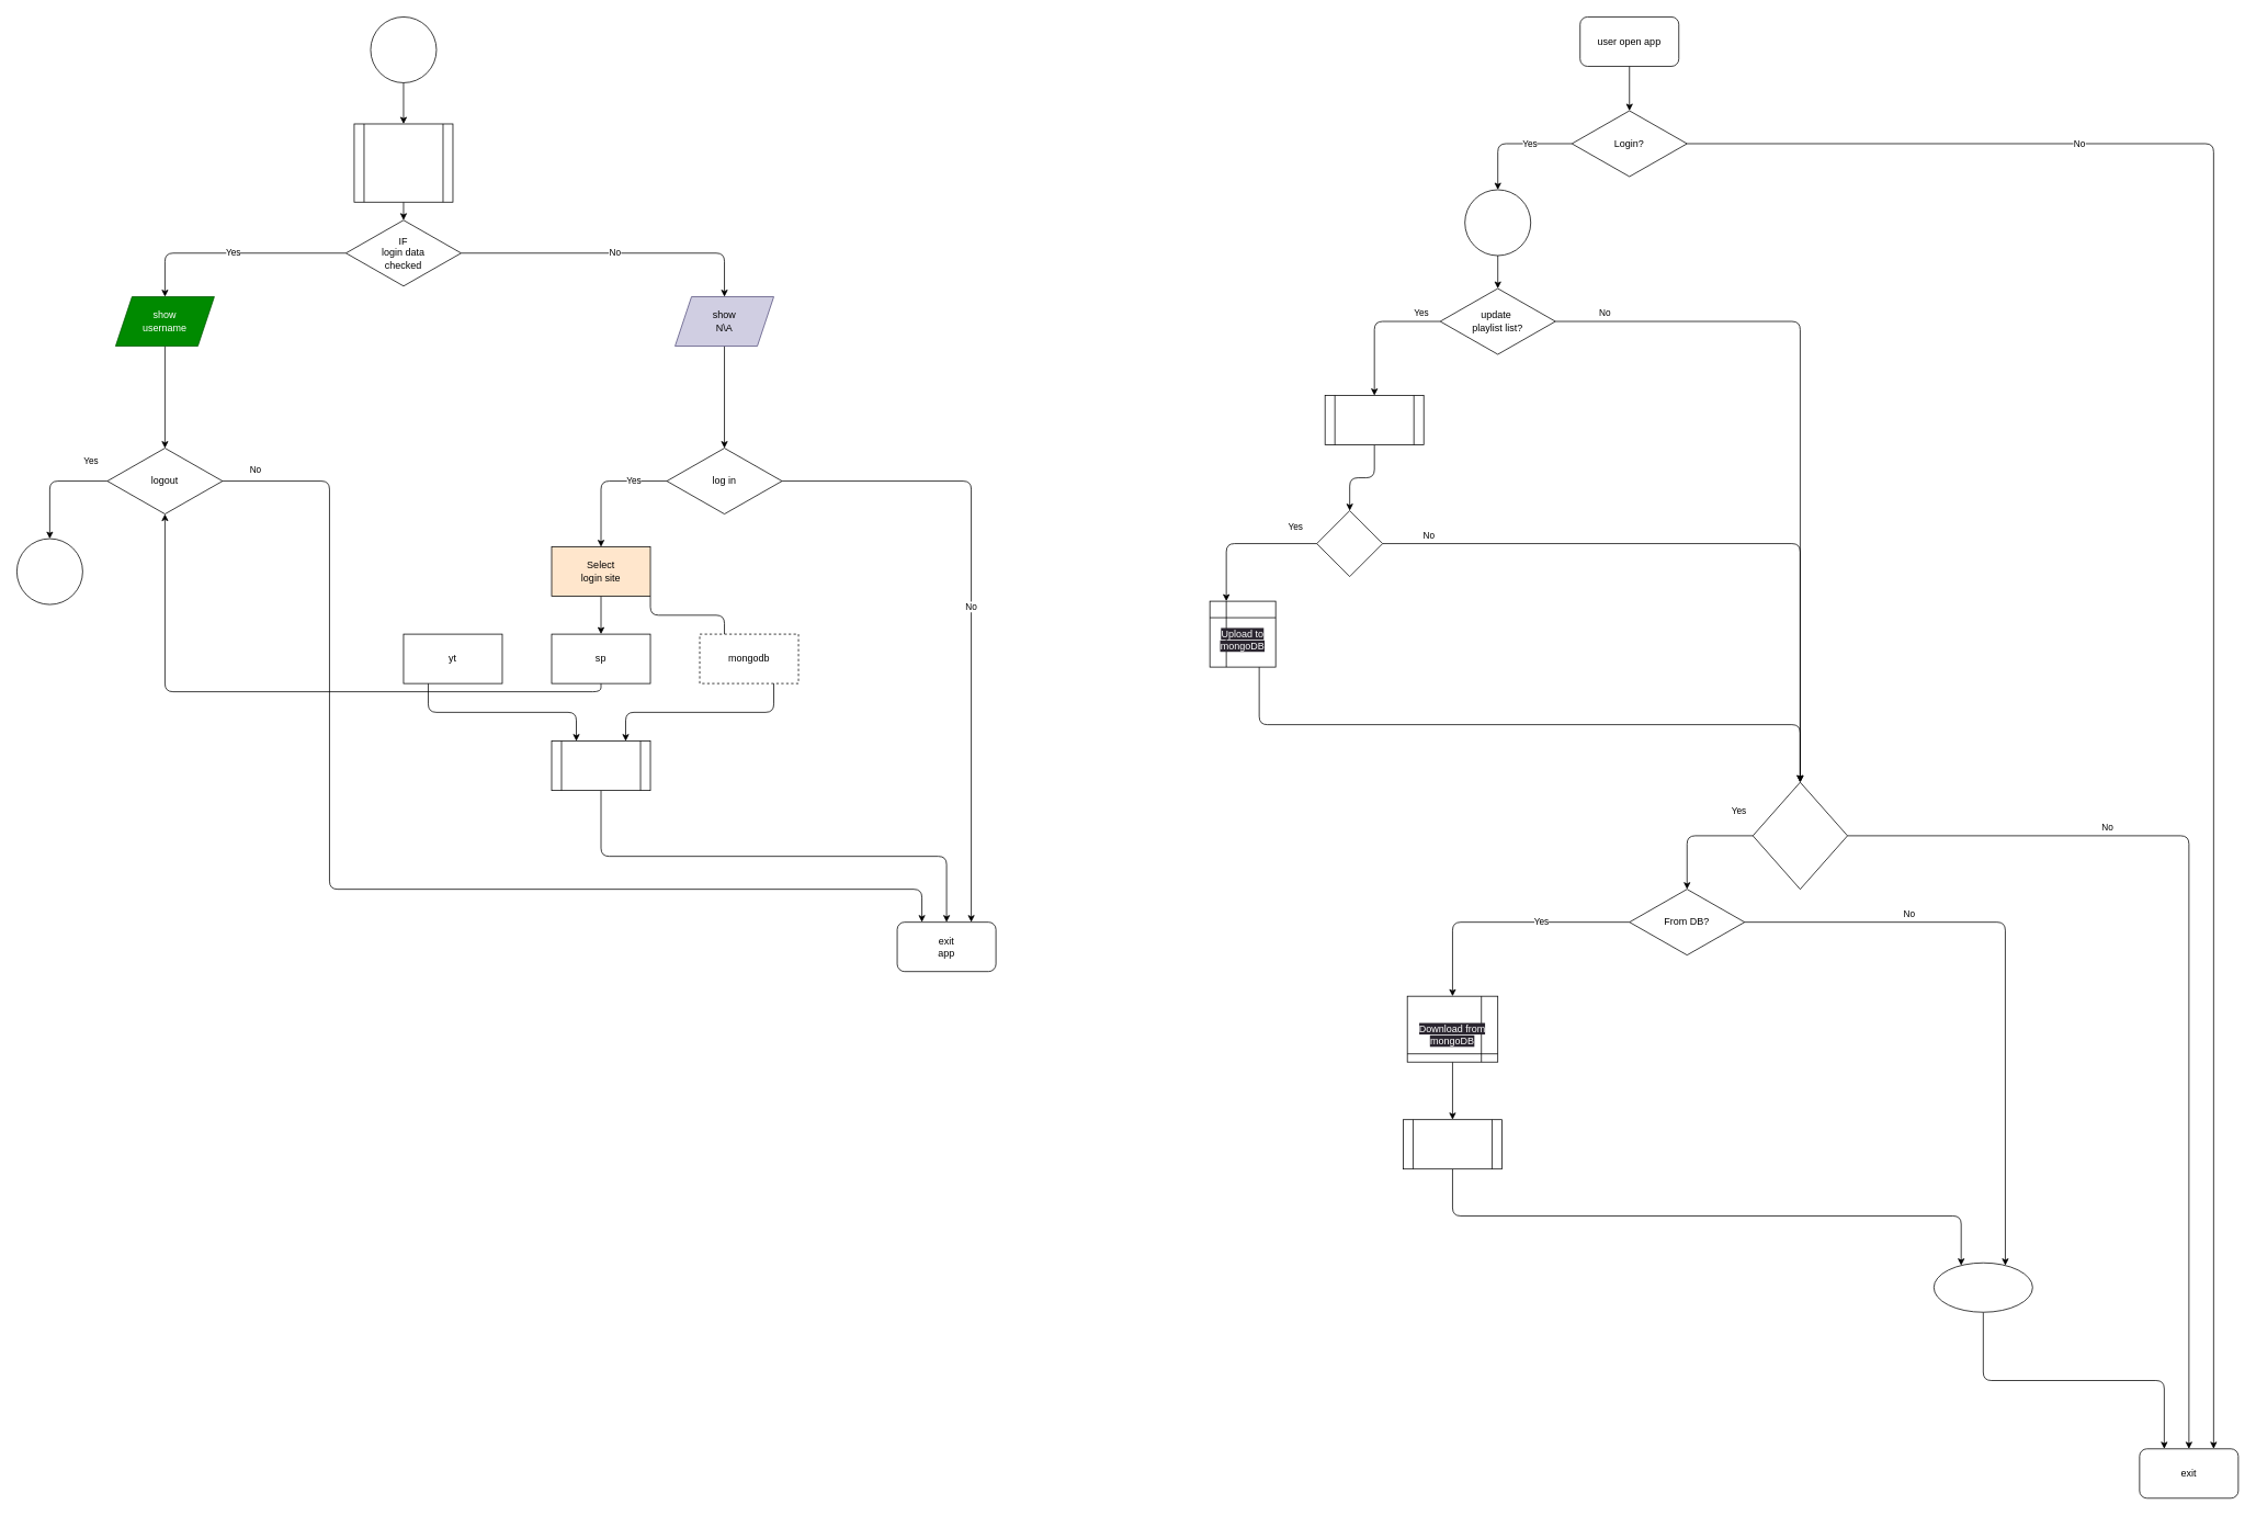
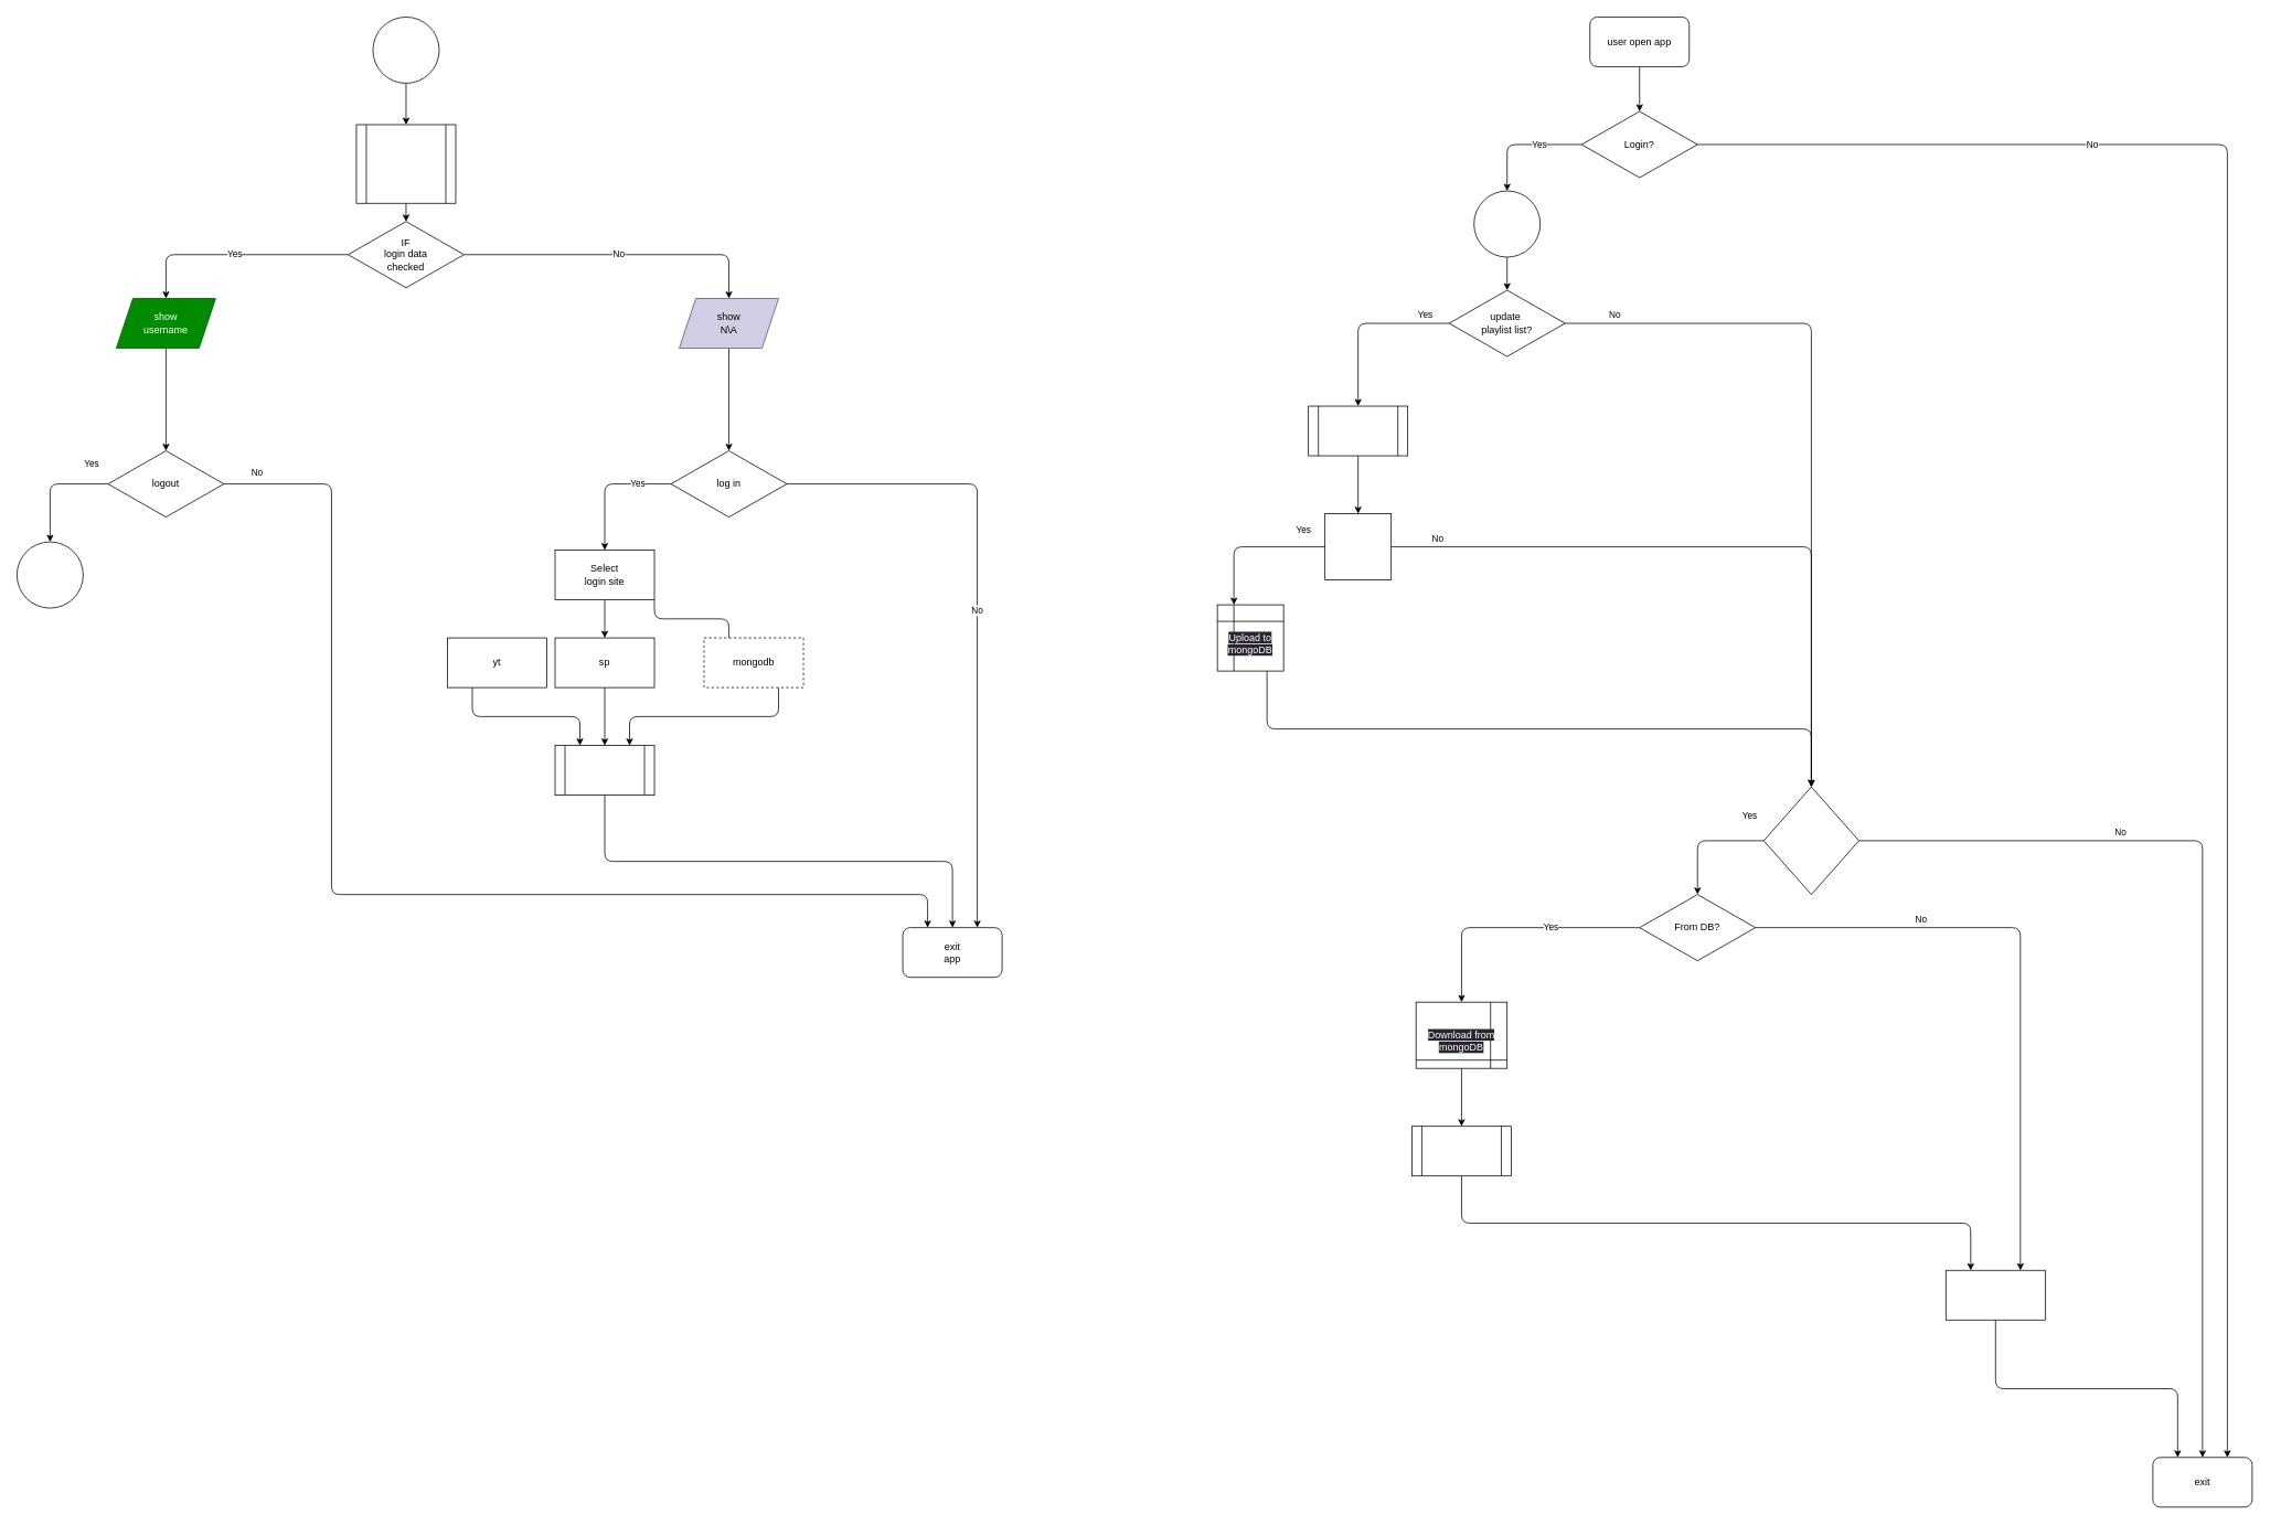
- <mxCell id="37" value="create playlist&lt;br&gt;jsons" style="shape=process;whiteSpace=wrap;html=1;backgroundOutline=1;fontColor=#FFFFFF;" vertex="1" parent="1"><mxGeometry x="1610" y="480" width="120" height="60" as="geometry" /></mxCell>
+ <mxCell id="37" value="create playlist&lt;br&gt;jsons" style="shape=process;whiteSpace=wrap;html=1;backgroundOutline=1;fontColor=#FFFFFF;" vertex="1" parent="1"><mxGeometry x="1580" y="490" width="120" height="60" as="geometry" /></mxCell>
- <mxCell id="52" value="Save&lt;br&gt;new list?" style="rhombus;whiteSpace=wrap;html=1;fontColor=#FFFFFF;" vertex="1" parent="1"><mxGeometry x="1600" y="620" width="80" height="80" as="geometry" /></mxCell>
+ <mxCell id="52" value="Save&lt;br&gt;new list?" style="whiteSpace=wrap;html=1;fontColor=#FFFFFF;rounded=0;" vertex="1" parent="1"><mxGeometry x="1600" y="620" width="80" height="80" as="geometry" /></mxCell>
- <mxCell id="4" value="Select&lt;br&gt;login site" style="whiteSpace=wrap;html=1;fillColor=#ffe6cc;" vertex="1" parent="1"><mxGeometry x="670" y="664" width="120" height="60" as="geometry" /></mxCell>
+ <mxCell id="4" value="Select&lt;br&gt;login site" style="whiteSpace=wrap;html=1;" vertex="1" parent="1"><mxGeometry x="670" y="664" width="120" height="60" as="geometry" /></mxCell>
- <mxCell id="6" value="yt" style="whiteSpace=wrap;html=1;" vertex="1" parent="1"><mxGeometry x="490" y="770" width="120" height="60" as="geometry" /></mxCell>
+ <mxCell id="6" value="yt" style="whiteSpace=wrap;html=1;" vertex="1" parent="1"><mxGeometry x="540" y="770" width="120" height="60" as="geometry" /></mxCell>
- <mxCell id="7" style="edgeStyle=orthogonalEdgeStyle;html=1;exitX=0.5;exitY=1;exitDx=0;exitDy=0;fontColor=#FFFFFF;" edge="1" parent="1" source="8" target="17"><mxGeometry relative="1" as="geometry" /></mxCell>
+ <mxCell id="7" style="edgeStyle=orthogonalEdgeStyle;html=1;exitX=0.5;exitY=1;exitDx=0;exitDy=0;entryX=0.5;entryY=0;entryDx=0;entryDy=0;fontColor=#FFFFFF;" edge="1" parent="1" source="8" target="39"><mxGeometry relative="1" as="geometry" /></mxCell>
- <mxCell id="60" value="Send to YT&lt;br&gt;from tmp" style="ellipse;whiteSpace=wrap;html=1;fontColor=#FFFFFF;" vertex="1" parent="1"><mxGeometry x="2350" y="1534" width="120" height="60" as="geometry" /></mxCell>
+ <mxCell id="60" value="Send to YT&lt;br&gt;from tmp" style="rounded=0;whiteSpace=wrap;html=1;fontColor=#FFFFFF;" vertex="1" parent="1"><mxGeometry x="2350" y="1534" width="120" height="60" as="geometry" /></mxCell>
